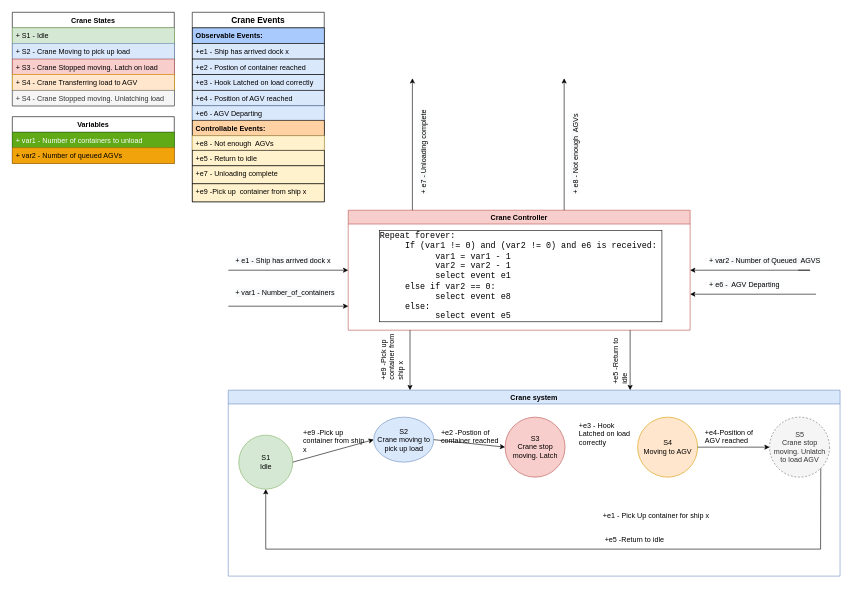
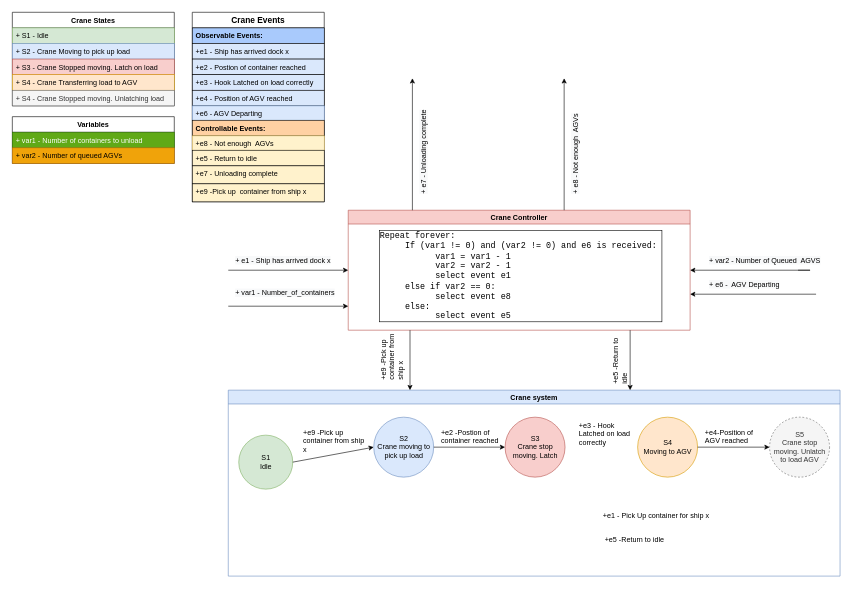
- <mxCell id="8" value="S2&lt;br&gt;Crane moving to pick up load" style="ellipse;whiteSpace=wrap;html=1;aspect=fixed;fillColor=#dae8fc;strokeColor=#6c8ebf;" vertex="1" parent="6"><mxGeometry x="242.5" y="45" width="100" height="75" as="geometry" /></mxCell>
+ <mxCell id="8" value="S2&lt;br&gt;Crane moving to pick up load" style="ellipse;whiteSpace=wrap;html=1;aspect=fixed;fillColor=#dae8fc;strokeColor=#6c8ebf;" vertex="1" parent="6"><mxGeometry x="242.5" y="45" width="100" height="100" as="geometry" /></mxCell>
- <mxCell id="19" value="" style="endArrow=classic;html=1;rounded=0;exitX=1;exitY=1;exitDx=0;exitDy=0;entryX=0.5;entryY=1;entryDx=0;entryDy=0;" edge="1" parent="6" source="15" target="7"><mxGeometry width="50" height="50" relative="1" as="geometry"><mxPoint x="802.5" y="325" as="sourcePoint" /><mxPoint x="402.5" y="265" as="targetPoint" /><Array as="points"><mxPoint x="987.5" y="265" /><mxPoint x="62.5" y="265" /></Array></mxGeometry></mxCell>
